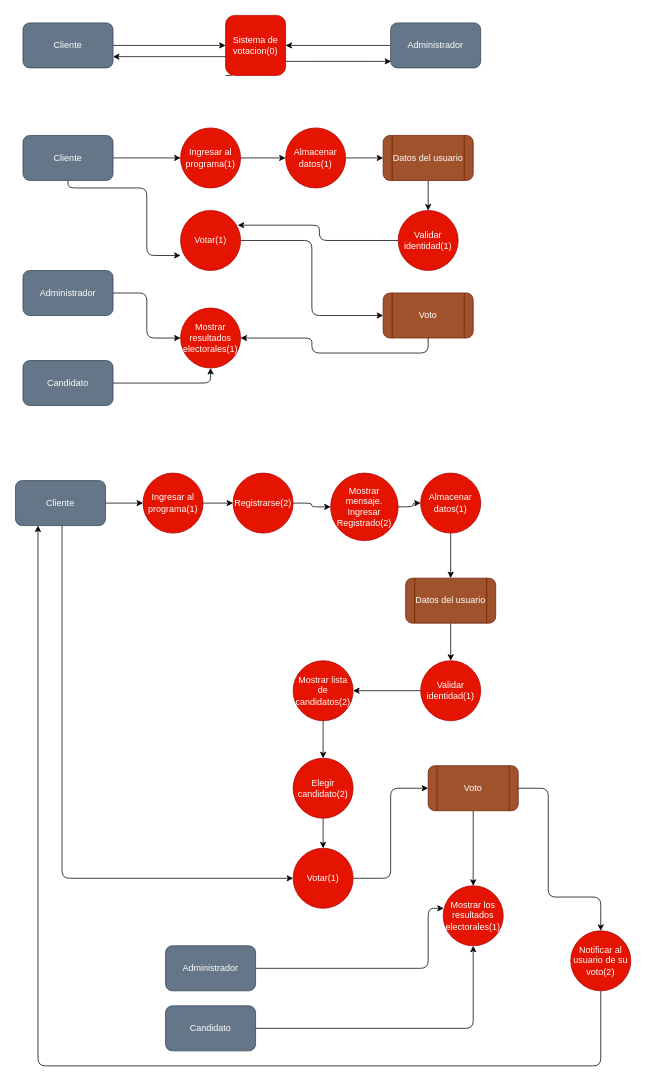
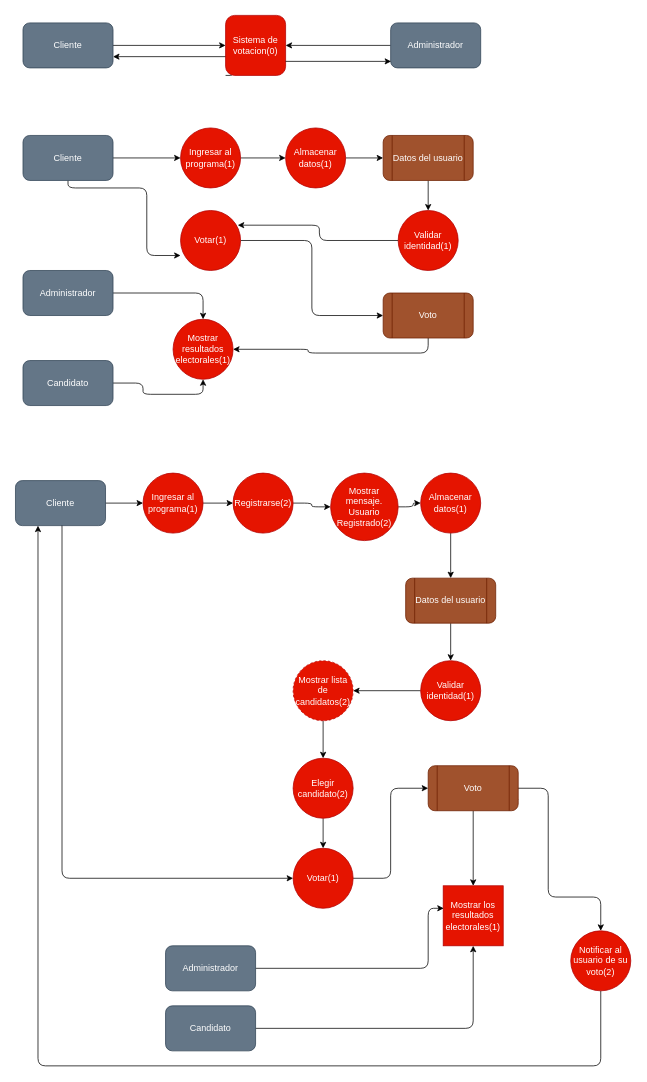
- <mxCell id="15" value="Mostrar resultados electorales(1)" style="ellipse;whiteSpace=wrap;html=1;aspect=fixed;rounded=1;fillColor=#e51400;fontColor=#ffffff;strokeColor=#B20000;" parent="1" vertex="1"><mxGeometry x="240" y="410" width="80" height="80" as="geometry" /></mxCell>
+ <mxCell id="15" value="Mostrar resultados electorales(1)" style="ellipse;whiteSpace=wrap;html=1;aspect=fixed;rounded=1;fillColor=#e51400;fontColor=#ffffff;strokeColor=#B20000;" parent="1" vertex="1"><mxGeometry x="230" y="425" width="80" height="80" as="geometry" /></mxCell>
- <mxCell id="37" value="Mostrar mensaje. Ingresar Registrado(2)" style="ellipse;whiteSpace=wrap;html=1;aspect=fixed;rounded=1;fillColor=#e51400;fontColor=#ffffff;strokeColor=#B20000;" parent="1" vertex="1"><mxGeometry x="440" y="630" width="90" height="90" as="geometry" /></mxCell>
+ <mxCell id="37" value="Mostrar mensaje. Usuario Registrado(2)" style="ellipse;whiteSpace=wrap;html=1;aspect=fixed;rounded=1;fillColor=#e51400;fontColor=#ffffff;strokeColor=#B20000;" parent="1" vertex="1"><mxGeometry x="440" y="630" width="90" height="90" as="geometry" /></mxCell>
- <mxCell id="45" value="Mostrar lista de candidatos(2)" style="ellipse;whiteSpace=wrap;html=1;aspect=fixed;rounded=1;fillColor=#e51400;fontColor=#ffffff;strokeColor=#B20000;direction=south;" parent="1" vertex="1"><mxGeometry x="390" y="880" width="80" height="80" as="geometry" /></mxCell>
+ <mxCell id="45" value="Mostrar lista de candidatos(2)" style="ellipse;whiteSpace=wrap;html=1;aspect=fixed;rounded=1;fillColor=#e51400;fontColor=#ffffff;strokeColor=#B20000;direction=south;dashed=1;" parent="1" vertex="1"><mxGeometry x="390" y="880" width="80" height="80" as="geometry" /></mxCell>
- <mxCell id="49" value="Mostrar los resultados electorales(1)" style="ellipse;whiteSpace=wrap;html=1;aspect=fixed;rounded=1;fillColor=#e51400;fontColor=#ffffff;strokeColor=#B20000;direction=south;" parent="1" vertex="1"><mxGeometry x="590" y="1180" width="80" height="80" as="geometry" /></mxCell>
+ <mxCell id="49" value="Mostrar los resultados electorales(1)" style="whiteSpace=wrap;html=1;aspect=fixed;fillColor=#e51400;fontColor=#ffffff;strokeColor=#B20000;direction=south;rounded=0;" parent="1" vertex="1"><mxGeometry x="590" y="1180" width="80" height="80" as="geometry" /></mxCell>
